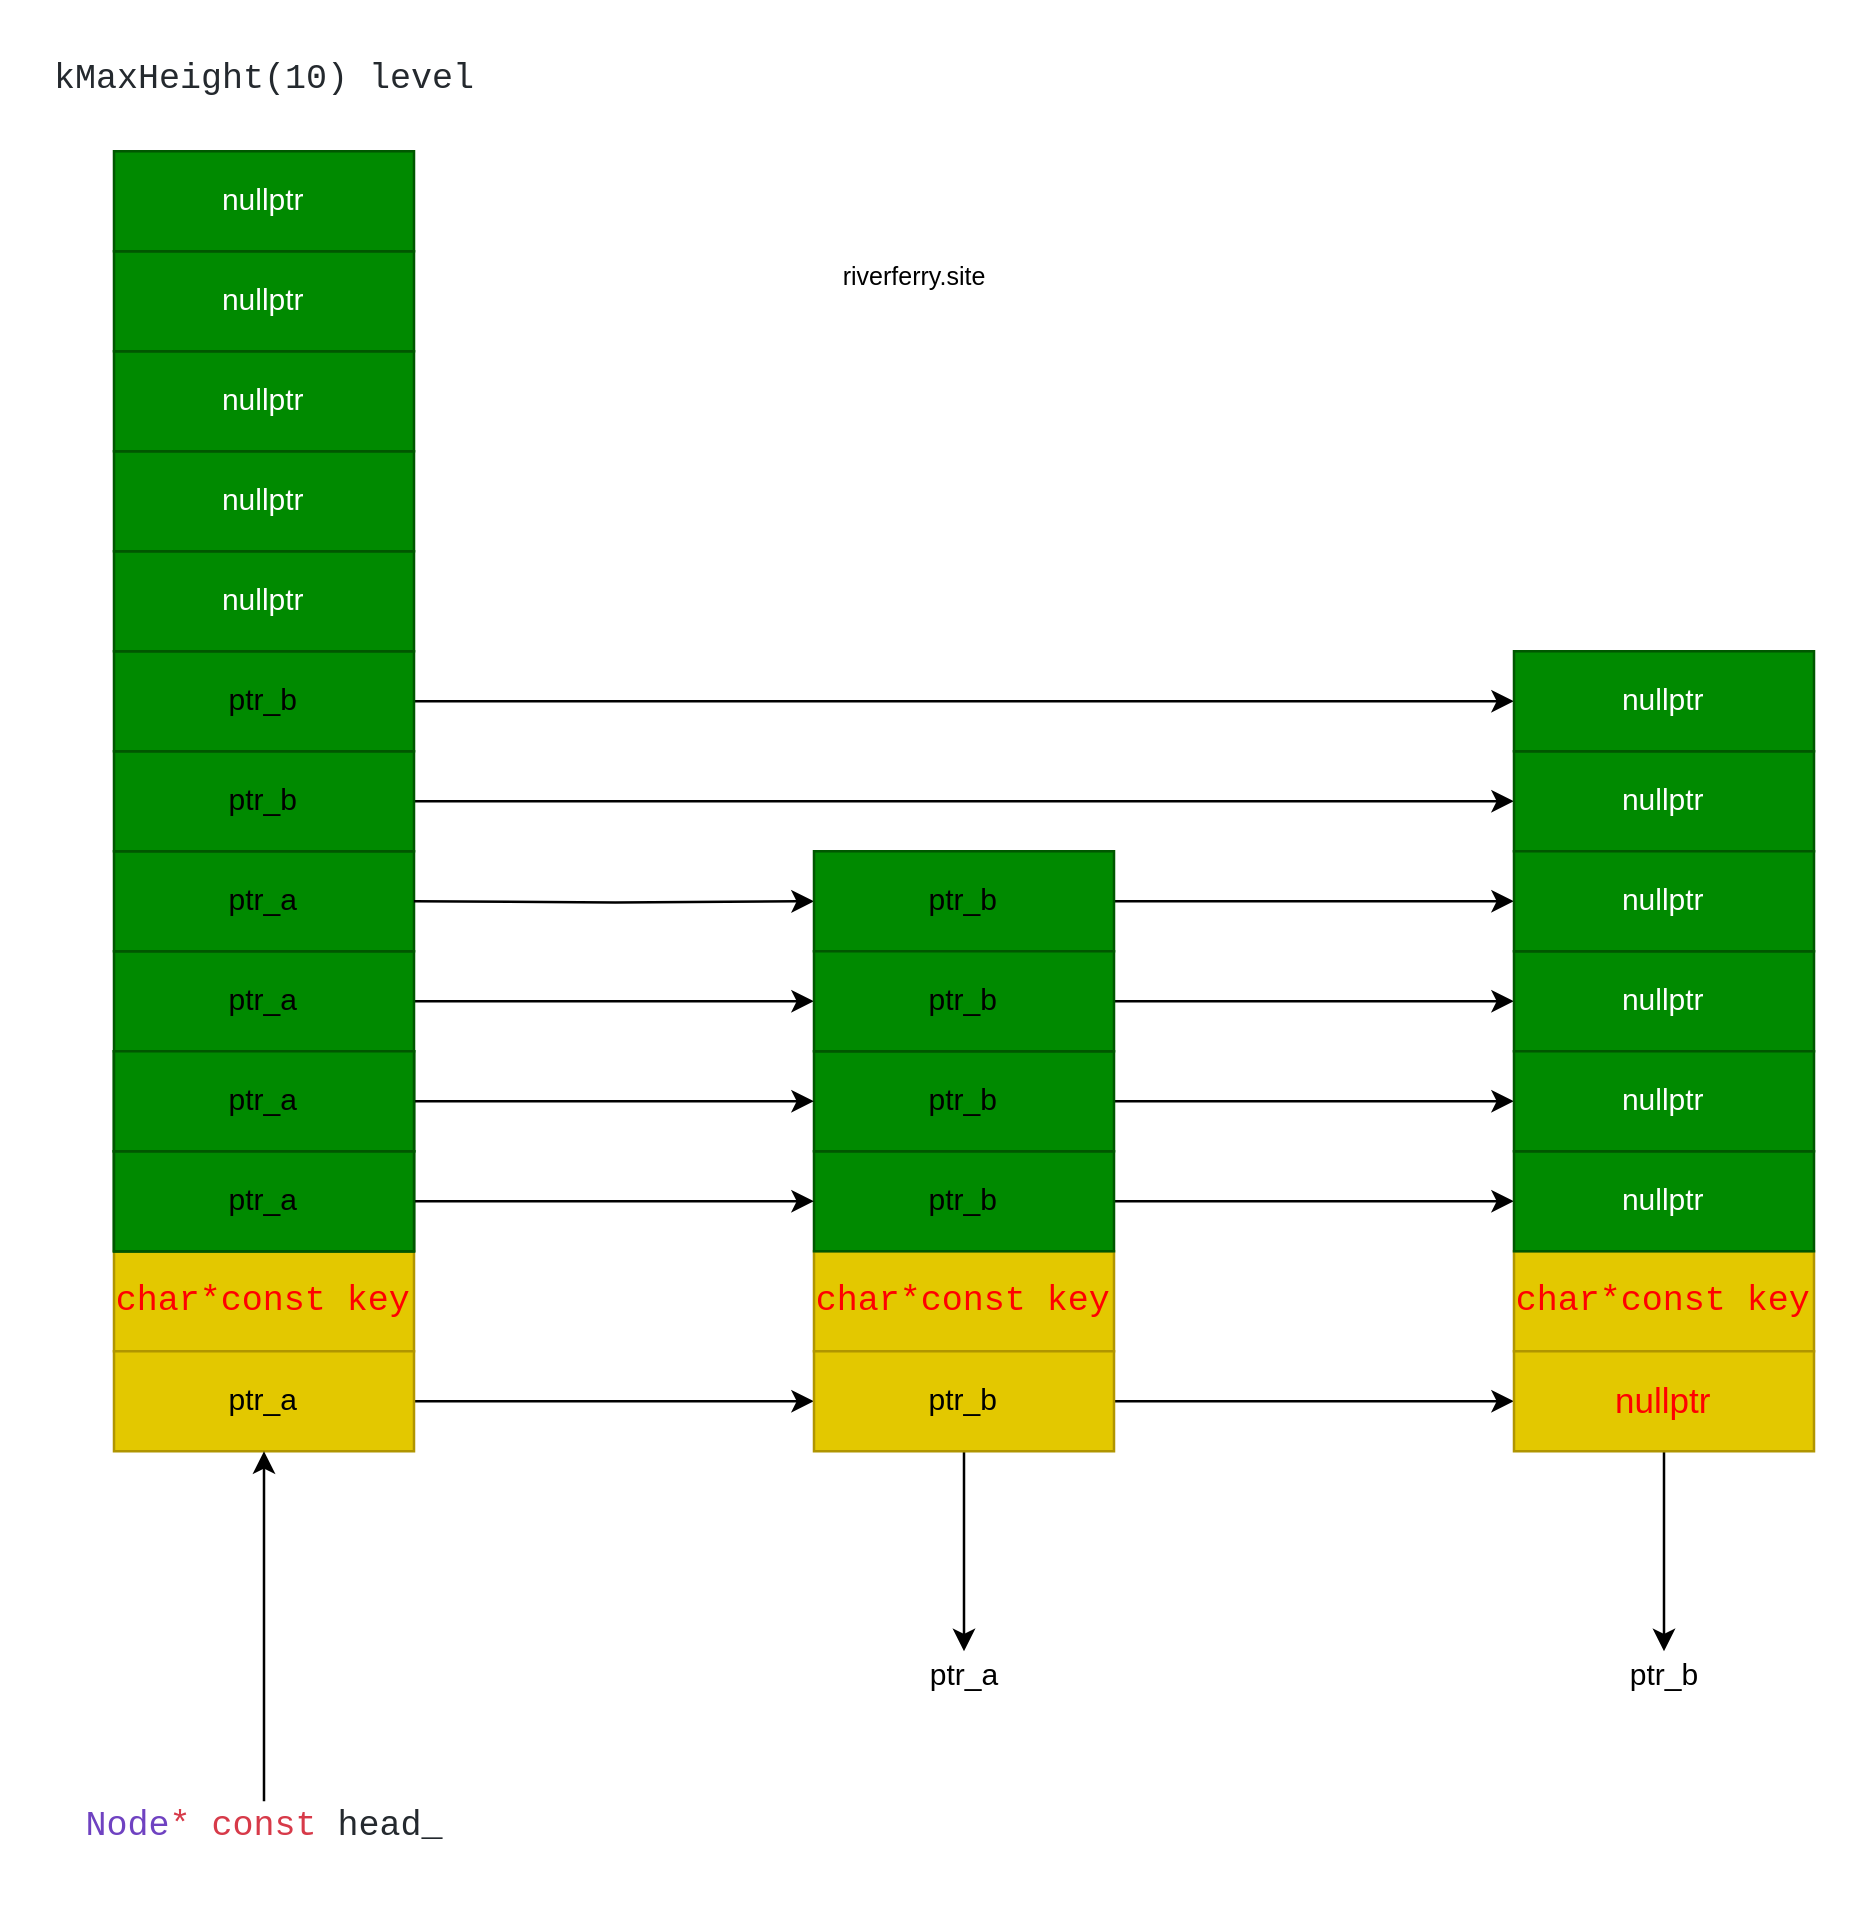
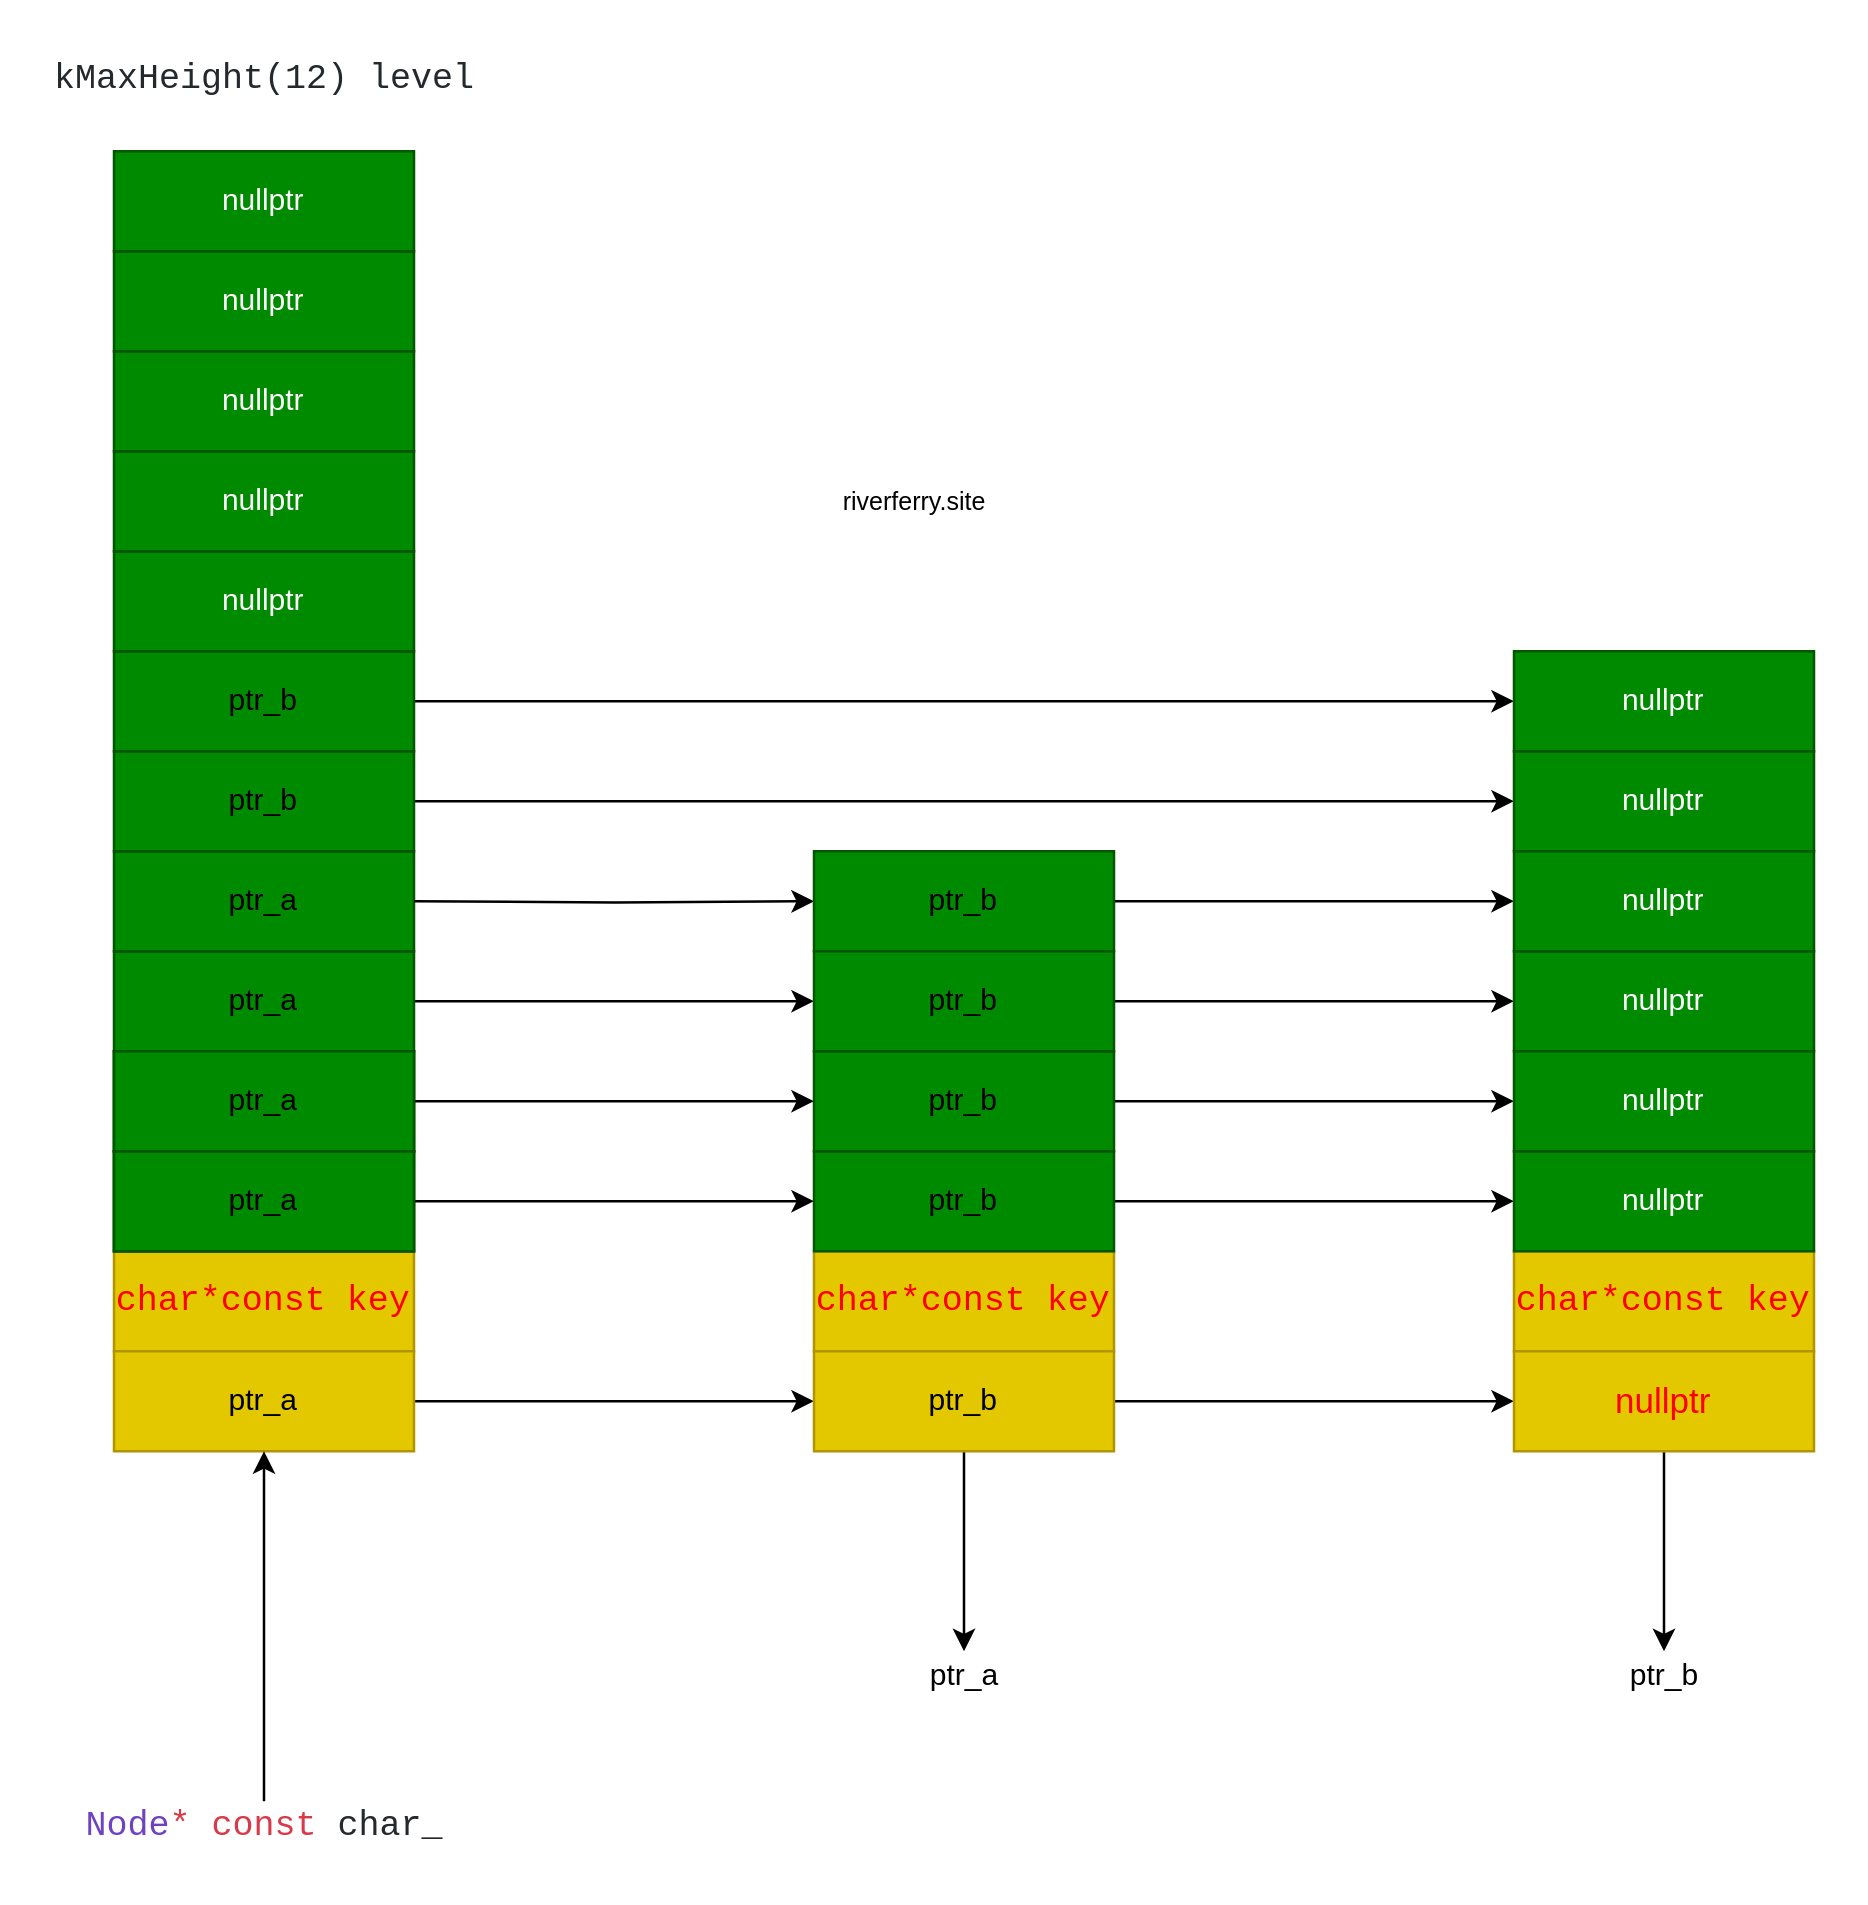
- <mxCell id="21" value="&lt;span style=&quot;background-color: rgb(255 , 255 , 255) ; color: rgb(36 , 41 , 46) ; font-family: &amp;#34;consolas&amp;#34; , &amp;#34;courier new&amp;#34; , monospace&quot;&gt;kMaxHeight(10) level&lt;/span&gt;" style="text;html=1;align=center;verticalAlign=middle;resizable=0;points=[];autosize=1;strokeColor=none;fillColor=none;fontSize=14;fontColor=#000000;" vertex="1" parent="1"><mxGeometry x="20" y="20" width="170" height="20" as="geometry" /></mxCell>
+ <mxCell id="21" value="&lt;span style=&quot;background-color: rgb(255 , 255 , 255) ; color: rgb(36 , 41 , 46) ; font-family: &amp;#34;consolas&amp;#34; , &amp;#34;courier new&amp;#34; , monospace&quot;&gt;kMaxHeight(12) level&lt;/span&gt;" style="text;html=1;align=center;verticalAlign=middle;resizable=0;points=[];autosize=1;strokeColor=none;fillColor=none;fontSize=14;fontColor=#000000;" vertex="1" parent="1"><mxGeometry x="20" y="20" width="170" height="20" as="geometry" /></mxCell>
- <mxCell id="22" value="riverferry.site" style="text;html=1;align=center;verticalAlign=middle;resizable=0;points=[];autosize=1;strokeColor=none;fillColor=none;fontSize=10;fontColor=#000000;" vertex="1" parent="1"><mxGeometry x="325" y="100" width="80" height="20" as="geometry" /></mxCell>
+ <mxCell id="22" value="riverferry.site" style="text;html=1;align=center;verticalAlign=middle;resizable=0;points=[];autosize=1;strokeColor=none;fillColor=none;fontSize=10;fontColor=#000000;" vertex="1" parent="1"><mxGeometry x="325" y="190" width="80" height="20" as="geometry" /></mxCell>
- <mxCell id="20" value="&lt;div style=&quot;color: rgb(36 , 41 , 46) ; background-color: rgb(255 , 255 , 255) ; font-family: &amp;#34;consolas&amp;#34; , &amp;#34;courier new&amp;#34; , monospace ; line-height: 19px&quot;&gt;&lt;span style=&quot;color: #6f42c1&quot;&gt;Node&lt;/span&gt;&lt;span style=&quot;color: #d73a49&quot;&gt;*&lt;/span&gt;&amp;nbsp;&lt;span style=&quot;color: #d73a49&quot;&gt;const&lt;/span&gt;&amp;nbsp;head_&lt;/div&gt;" style="text;html=1;align=center;verticalAlign=middle;resizable=0;points=[];autosize=1;strokeColor=none;fillColor=none;fontSize=14;fontColor=#000000;" vertex="1" parent="1"><mxGeometry x="30" y="720" width="150" height="20" as="geometry" /></mxCell>
+ <mxCell id="20" value="&lt;div style=&quot;color: rgb(36 , 41 , 46) ; background-color: rgb(255 , 255 , 255) ; font-family: &amp;#34;consolas&amp;#34; , &amp;#34;courier new&amp;#34; , monospace ; line-height: 19px&quot;&gt;&lt;span style=&quot;color: #6f42c1&quot;&gt;Node&lt;/span&gt;&lt;span style=&quot;color: #d73a49&quot;&gt;*&lt;/span&gt;&amp;nbsp;&lt;span style=&quot;color: #d73a49&quot;&gt;const&lt;/span&gt;&amp;nbsp;char_&lt;/div&gt;" style="text;html=1;align=center;verticalAlign=middle;resizable=0;points=[];autosize=1;strokeColor=none;fillColor=none;fontSize=14;fontColor=#000000;" vertex="1" parent="1"><mxGeometry x="30" y="720" width="150" height="20" as="geometry" /></mxCell>
